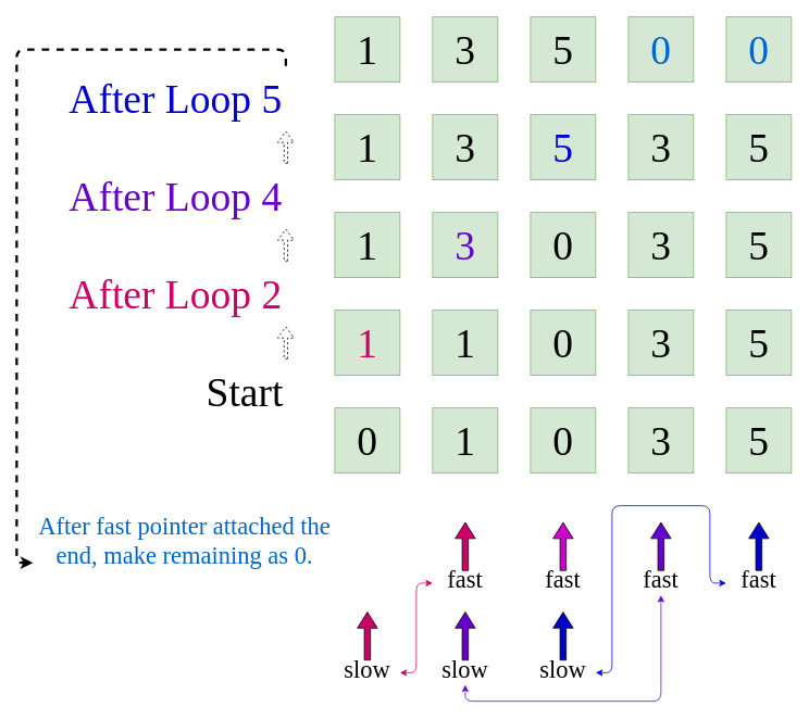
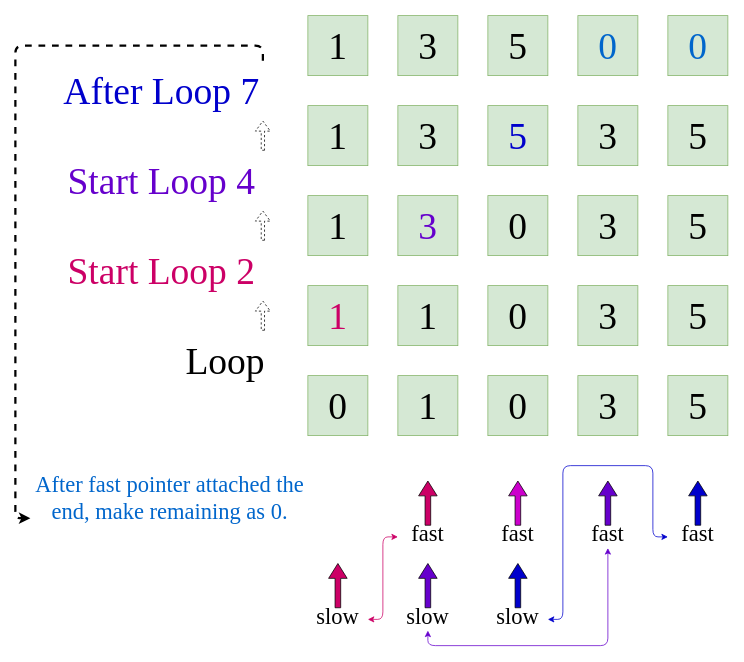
- <mxCell id="53" value="&lt;font style=&quot;font-size: 50px&quot; color=&quot;#0000cc&quot;&gt;After Loop 5&lt;/font&gt;" style="text;html=1;strokeColor=none;fillColor=none;align=center;verticalAlign=middle;whiteSpace=wrap;rounded=0;labelBackgroundColor=none;fontFamily=Comic Sans MS;fontSize=12;fontColor=#99FFCC;" parent="1" vertex="1"><mxGeometry x="60" y="90" width="310" height="60" as="geometry" /></mxCell>
+ <mxCell id="53" value="&lt;font style=&quot;font-size: 50px&quot; color=&quot;#0000cc&quot;&gt;After Loop 7&lt;/font&gt;" style="text;html=1;strokeColor=none;fillColor=none;align=center;verticalAlign=middle;whiteSpace=wrap;rounded=0;labelBackgroundColor=none;fontFamily=Comic Sans MS;fontSize=12;fontColor=#99FFCC;" parent="1" vertex="1"><mxGeometry x="60" y="90" width="310" height="60" as="geometry" /></mxCell>
- <mxCell id="51" value="&lt;font style=&quot;font-size: 50px&quot; color=&quot;#6600cc&quot;&gt;After Loop 4&lt;/font&gt;" style="text;html=1;strokeColor=none;fillColor=none;align=center;verticalAlign=middle;whiteSpace=wrap;rounded=0;labelBackgroundColor=none;fontFamily=Comic Sans MS;fontSize=12;fontColor=#99FFCC;" parent="1" vertex="1"><mxGeometry x="60" y="210" width="310" height="60" as="geometry" /></mxCell>
+ <mxCell id="51" value="&lt;font style=&quot;font-size: 50px&quot; color=&quot;#6600cc&quot;&gt;Start Loop 4&lt;/font&gt;" style="text;html=1;strokeColor=none;fillColor=none;align=center;verticalAlign=middle;whiteSpace=wrap;rounded=0;labelBackgroundColor=none;fontFamily=Comic Sans MS;fontSize=12;fontColor=#99FFCC;" parent="1" vertex="1"><mxGeometry x="60" y="210" width="310" height="60" as="geometry" /></mxCell>
- <mxCell id="50" value="&lt;font style=&quot;font-size: 50px&quot; color=&quot;#cc0066&quot;&gt;After Loop 2&lt;/font&gt;" style="text;html=1;strokeColor=none;fillColor=none;align=center;verticalAlign=middle;whiteSpace=wrap;rounded=0;labelBackgroundColor=none;fontFamily=Comic Sans MS;fontSize=12;fontColor=#99FFCC;" parent="1" vertex="1"><mxGeometry x="60" y="330" width="310" height="60" as="geometry" /></mxCell>
+ <mxCell id="50" value="&lt;font style=&quot;font-size: 50px&quot; color=&quot;#cc0066&quot;&gt;Start Loop 2&lt;/font&gt;" style="text;html=1;strokeColor=none;fillColor=none;align=center;verticalAlign=middle;whiteSpace=wrap;rounded=0;labelBackgroundColor=none;fontFamily=Comic Sans MS;fontSize=12;fontColor=#99FFCC;" parent="1" vertex="1"><mxGeometry x="60" y="330" width="310" height="60" as="geometry" /></mxCell>
- <mxCell id="49" value="&lt;font color=&quot;#000000&quot; style=&quot;font-size: 50px&quot;&gt;Start&lt;/font&gt;" style="text;html=1;strokeColor=none;fillColor=none;align=center;verticalAlign=middle;whiteSpace=wrap;rounded=0;labelBackgroundColor=none;fontFamily=Comic Sans MS;fontSize=12;fontColor=#99FFCC;" parent="1" vertex="1"><mxGeometry x="230" y="450" width="140" height="60" as="geometry" /></mxCell>
+ <mxCell id="49" value="&lt;font color=&quot;#000000&quot; style=&quot;font-size: 50px&quot;&gt;Loop&lt;/font&gt;" style="text;html=1;strokeColor=none;fillColor=none;align=center;verticalAlign=middle;whiteSpace=wrap;rounded=0;labelBackgroundColor=none;fontFamily=Comic Sans MS;fontSize=12;fontColor=#99FFCC;" parent="1" vertex="1"><mxGeometry x="230" y="450" width="140" height="60" as="geometry" /></mxCell>
